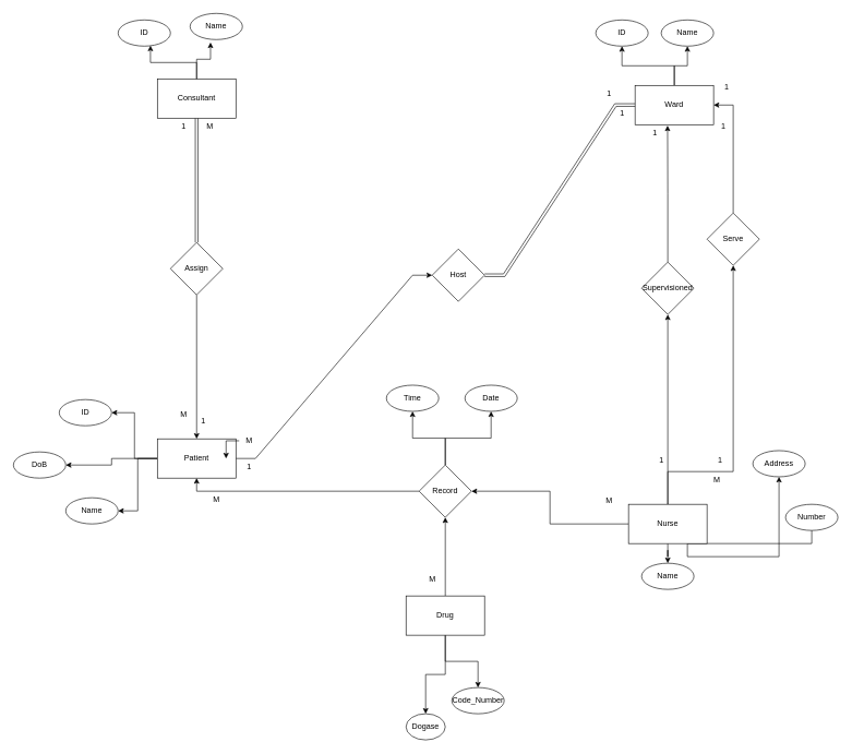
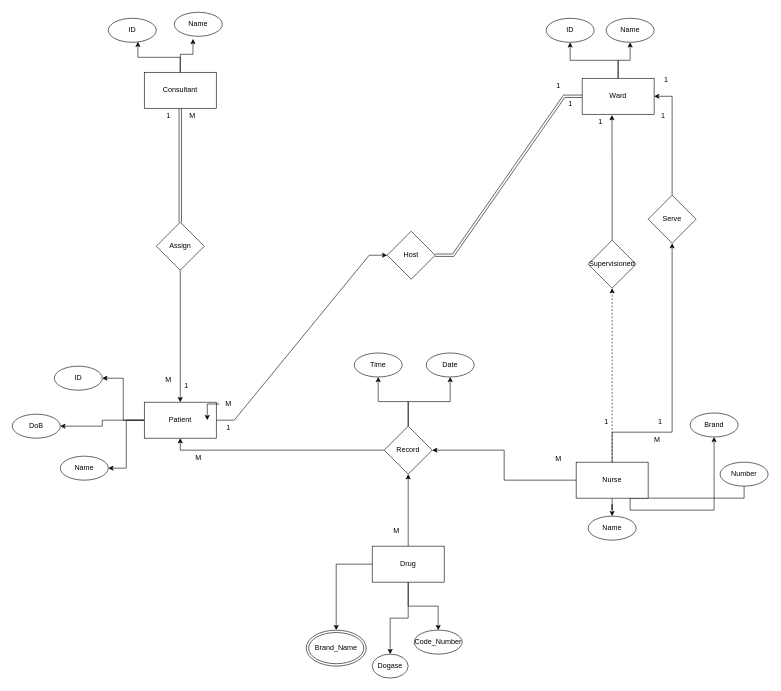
- <mxCell id="40" value="Host" style="rhombus;whiteSpace=wrap;html=1;rounded=0;" vertex="1" parent="1"><mxGeometry x="660" y="380" width="80" height="80" as="geometry" /></mxCell>
+ <mxCell id="40" value="Host" style="rhombus;whiteSpace=wrap;html=1;rounded=0;" vertex="1" parent="1"><mxGeometry x="645" y="385" width="80" height="80" as="geometry" /></mxCell>
- <mxCell id="11" value="" style="edgeStyle=orthogonalEdgeStyle;rounded=0;orthogonalLoop=1;jettySize=auto;html=1;" edge="1" parent="1" source="13" target="61"><mxGeometry relative="1" as="geometry" /></mxCell>
+ <mxCell id="11" value="" style="edgeStyle=orthogonalEdgeStyle;rounded=0;orthogonalLoop=1;jettySize=auto;html=1;dashed=1;" edge="1" parent="1" source="13" target="61"><mxGeometry relative="1" as="geometry" /></mxCell>
- <mxCell id="36" value="Address" style="ellipse;whiteSpace=wrap;html=1;" vertex="1" parent="1"><mxGeometry x="1150" y="688" width="80" height="40" as="geometry" /></mxCell>
+ <mxCell id="36" value="Brand" style="ellipse;whiteSpace=wrap;html=1;" vertex="1" parent="1"><mxGeometry x="1150" y="688" width="80" height="40" as="geometry" /></mxCell>
+ <mxCell id="21" style="edgeStyle=orthogonalEdgeStyle;rounded=0;orthogonalLoop=1;jettySize=auto;html=1;entryX=0.5;entryY=0;entryDx=0;entryDy=0;" edge="1" parent="1" source="23" target="37"><mxGeometry relative="1" as="geometry" /></mxCell>
+ <mxCell id="37" value="Brand_Name" style="ellipse;shape=doubleEllipse;whiteSpace=wrap;html=1;" vertex="1" parent="1"><mxGeometry x="510" y="1050" width="100" height="60" as="geometry" /></mxCell>
